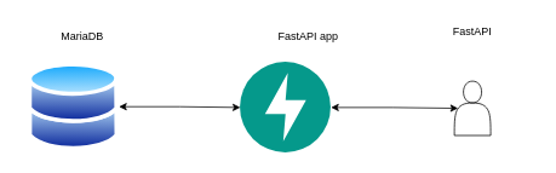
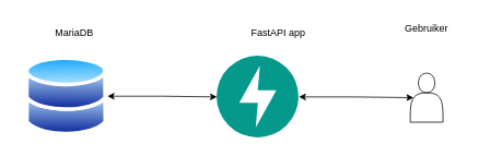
- <mxCell id="9" value="FastAPI" style="text;html=1;strokeColor=none;fillColor=none;align=center;verticalAlign=middle;whiteSpace=wrap;rounded=0;" vertex="1" parent="1"><mxGeometry x="450" y="20" width="140" height="30" as="geometry" /></mxCell>
+ <mxCell id="9" value="Gebruiker" style="text;html=1;strokeColor=none;fillColor=none;align=center;verticalAlign=middle;whiteSpace=wrap;rounded=0;" vertex="1" parent="1"><mxGeometry x="450" y="20" width="140" height="30" as="geometry" /></mxCell>
